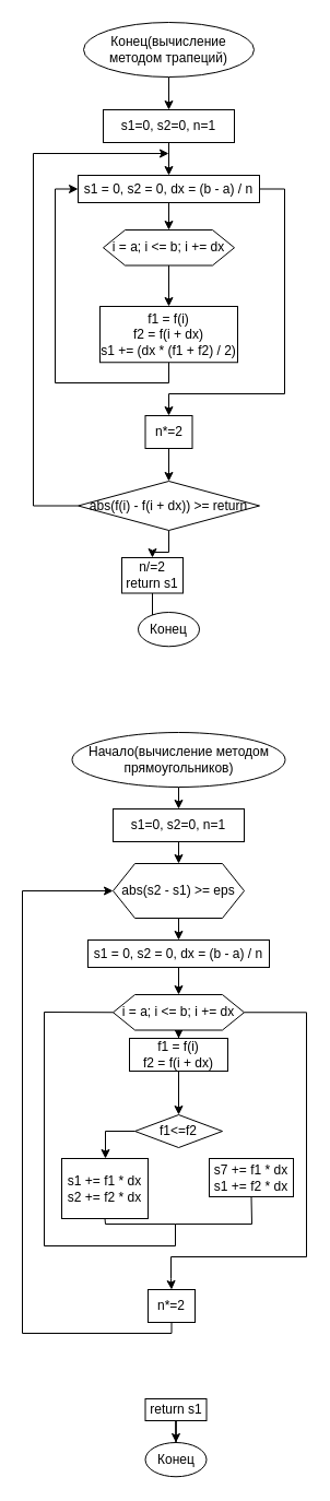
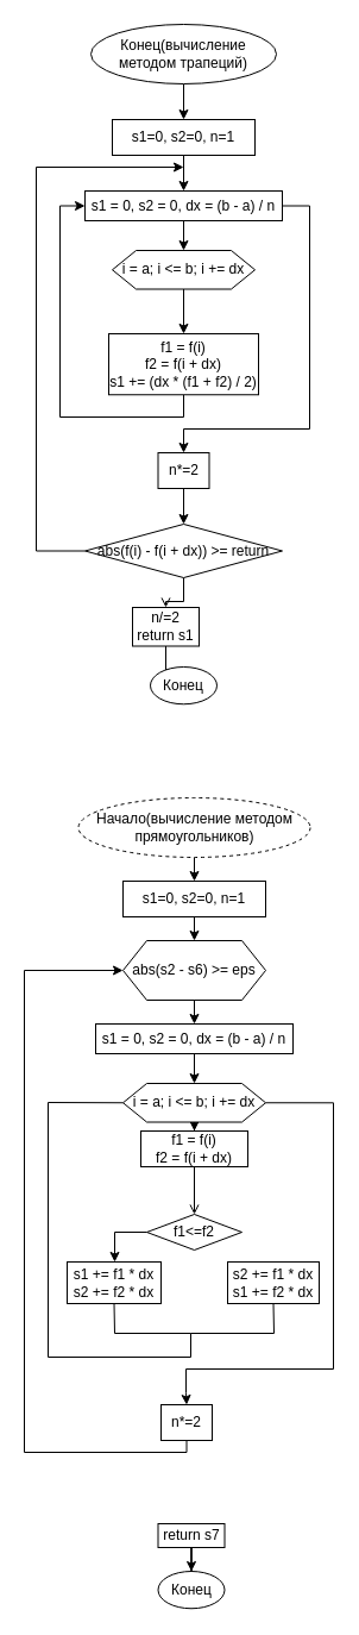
- <mxCell id="16" value="" style="edgeStyle=orthogonalEdgeStyle;rounded=0;orthogonalLoop=1;jettySize=auto;html=1;" edge="1" parent="1" source="17" target="19"><mxGeometry relative="1" as="geometry" /></mxCell>
+ <mxCell id="16" value="" style="edgeStyle=orthogonalEdgeStyle;rounded=0;orthogonalLoop=1;jettySize=auto;html=1;endArrow=open;" edge="1" parent="1" source="17" target="19"><mxGeometry relative="1" as="geometry" /></mxCell>
- <mxCell id="22" value="Начало(вычисление методом прямоугольников)" style="ellipse;whiteSpace=wrap;html=1;" vertex="1" parent="1"><mxGeometry x="65.5" y="670" width="195" height="50" as="geometry" /></mxCell>
+ <mxCell id="22" value="Начало(вычисление методом прямоугольников)" style="ellipse;whiteSpace=wrap;html=1;dashed=1;" vertex="1" parent="1"><mxGeometry x="65.5" y="670" width="195" height="50" as="geometry" /></mxCell>
- <mxCell id="44" value="abs(s2 - s1) &amp;gt;= eps" style="shape=hexagon;perimeter=hexagonPerimeter2;whiteSpace=wrap;html=1;fixedSize=1;" vertex="1" parent="1"><mxGeometry x="103" y="790" width="120" height="50" as="geometry" /></mxCell>
+ <mxCell id="44" value="abs(s2 - s6) &amp;gt;= eps" style="shape=hexagon;perimeter=hexagonPerimeter2;whiteSpace=wrap;html=1;fixedSize=1;" vertex="1" parent="1"><mxGeometry x="103" y="790" width="120" height="50" as="geometry" /></mxCell>
- <mxCell id="30" value="" style="edgeStyle=orthogonalEdgeStyle;rounded=0;orthogonalLoop=1;jettySize=auto;html=1;" edge="1" parent="1" source="31" target="39"><mxGeometry relative="1" as="geometry" /></mxCell>
+ <mxCell id="30" value="" style="edgeStyle=orthogonalEdgeStyle;rounded=0;orthogonalLoop=1;jettySize=auto;html=1;endArrow=open;" edge="1" parent="1" source="31" target="39"><mxGeometry relative="1" as="geometry" /></mxCell>
- <mxCell id="40" value="&lt;div&gt;s7 += f1 * dx&lt;/div&gt;&lt;div&gt;s1 += f2 * dx&lt;/div&gt;" style="whiteSpace=wrap;html=1;" vertex="1" parent="1"><mxGeometry x="191" y="1060" width="77" height="35" as="geometry" /></mxCell>
+ <mxCell id="40" value="&lt;div&gt;s2 += f1 * dx&lt;/div&gt;&lt;div&gt;s1 += f2 * dx&lt;/div&gt;" style="whiteSpace=wrap;html=1;" vertex="1" parent="1"><mxGeometry x="191" y="1060" width="77" height="35" as="geometry" /></mxCell>
- <mxCell id="41" value="&lt;div&gt;s1 += f1 * dx&lt;/div&gt;&lt;div&gt;s2 += f2 * dx&lt;/div&gt;" style="whiteSpace=wrap;html=1;" vertex="1" parent="1"><mxGeometry x="56" y="1060" width="79" height="55" as="geometry" /></mxCell>
+ <mxCell id="41" value="&lt;div&gt;s1 += f1 * dx&lt;/div&gt;&lt;div&gt;s2 += f2 * dx&lt;/div&gt;" style="whiteSpace=wrap;html=1;" vertex="1" parent="1"><mxGeometry x="56" y="1060" width="79" height="35" as="geometry" /></mxCell>
- <mxCell id="35" value="return s1" style="whiteSpace=wrap;html=1;" vertex="1" parent="1"><mxGeometry x="132.5" y="1280" width="56" height="20" as="geometry" /></mxCell>
+ <mxCell id="35" value="return s7" style="whiteSpace=wrap;html=1;" vertex="1" parent="1"><mxGeometry x="132.5" y="1280" width="56" height="20" as="geometry" /></mxCell>
